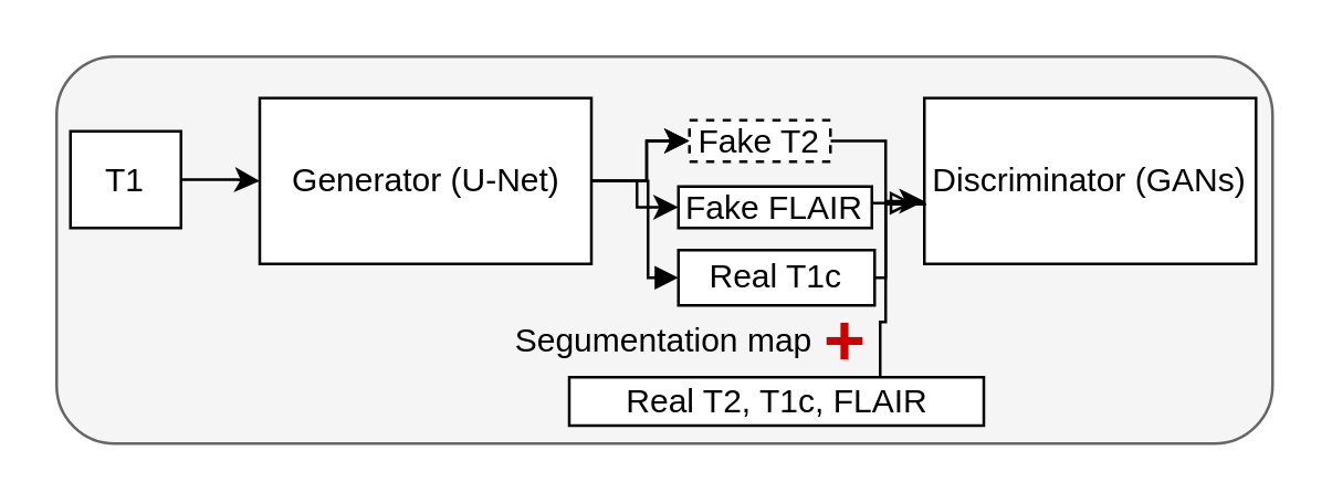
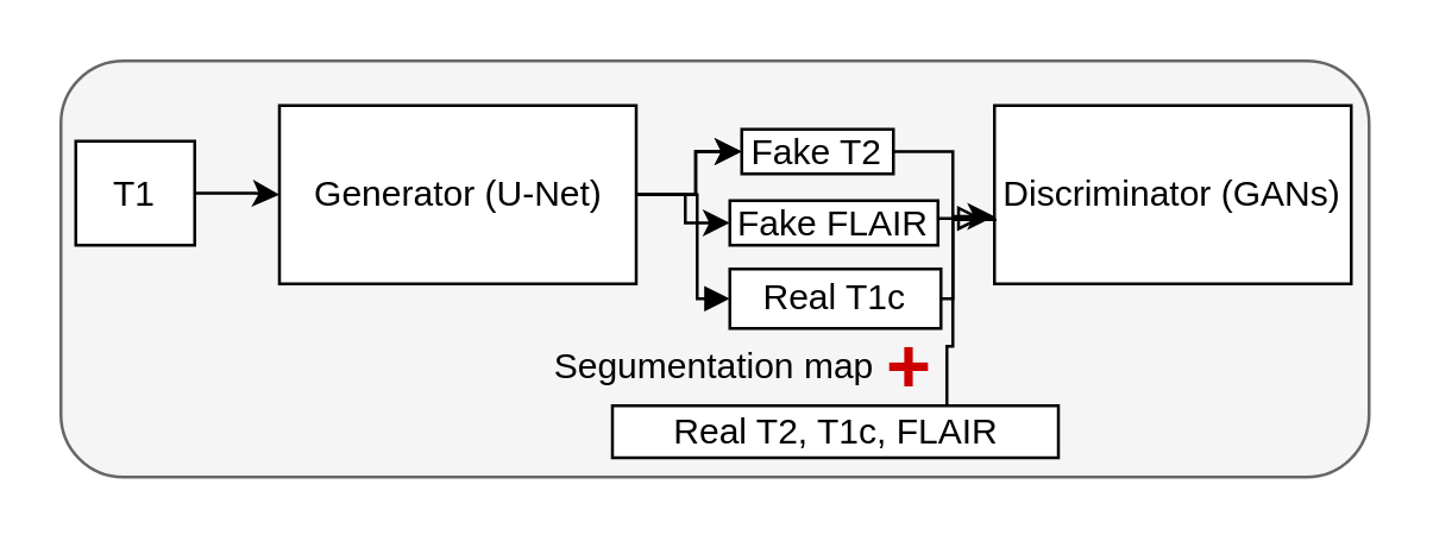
- <mxCell id="11" value="Fake T2" style="rounded=0;whiteSpace=wrap;html=1;dashed=1;" parent="1" vertex="1"><mxGeometry x="249" y="43" width="51" height="15" as="geometry" /></mxCell>
+ <mxCell id="11" value="Fake T2" style="rounded=0;whiteSpace=wrap;html=1;" parent="1" vertex="1"><mxGeometry x="249" y="43" width="51" height="15" as="geometry" /></mxCell>
